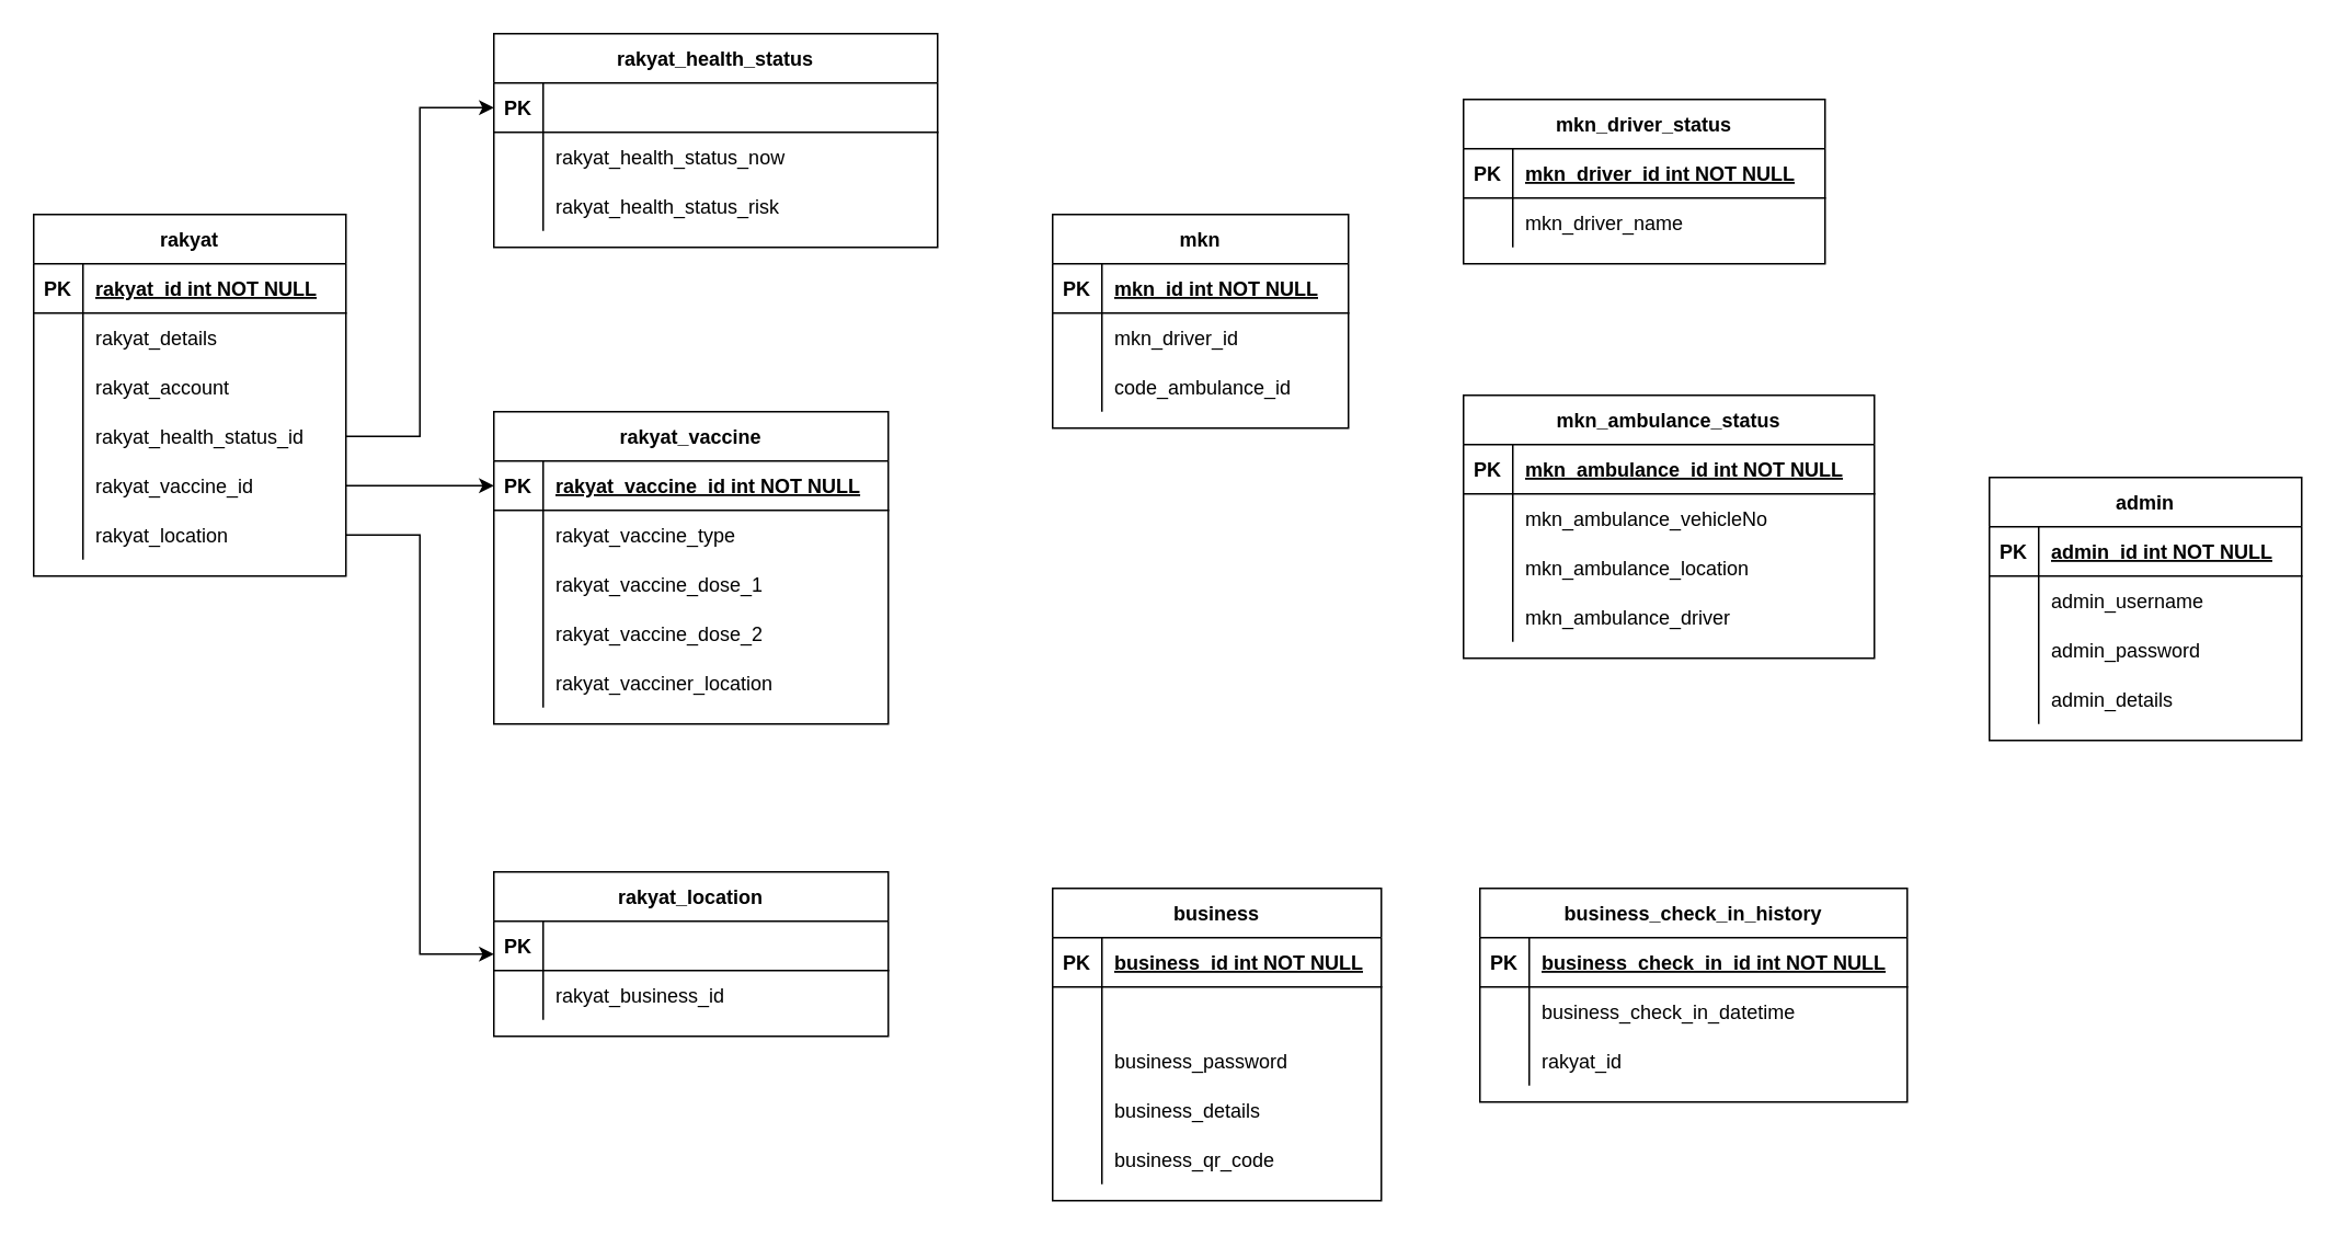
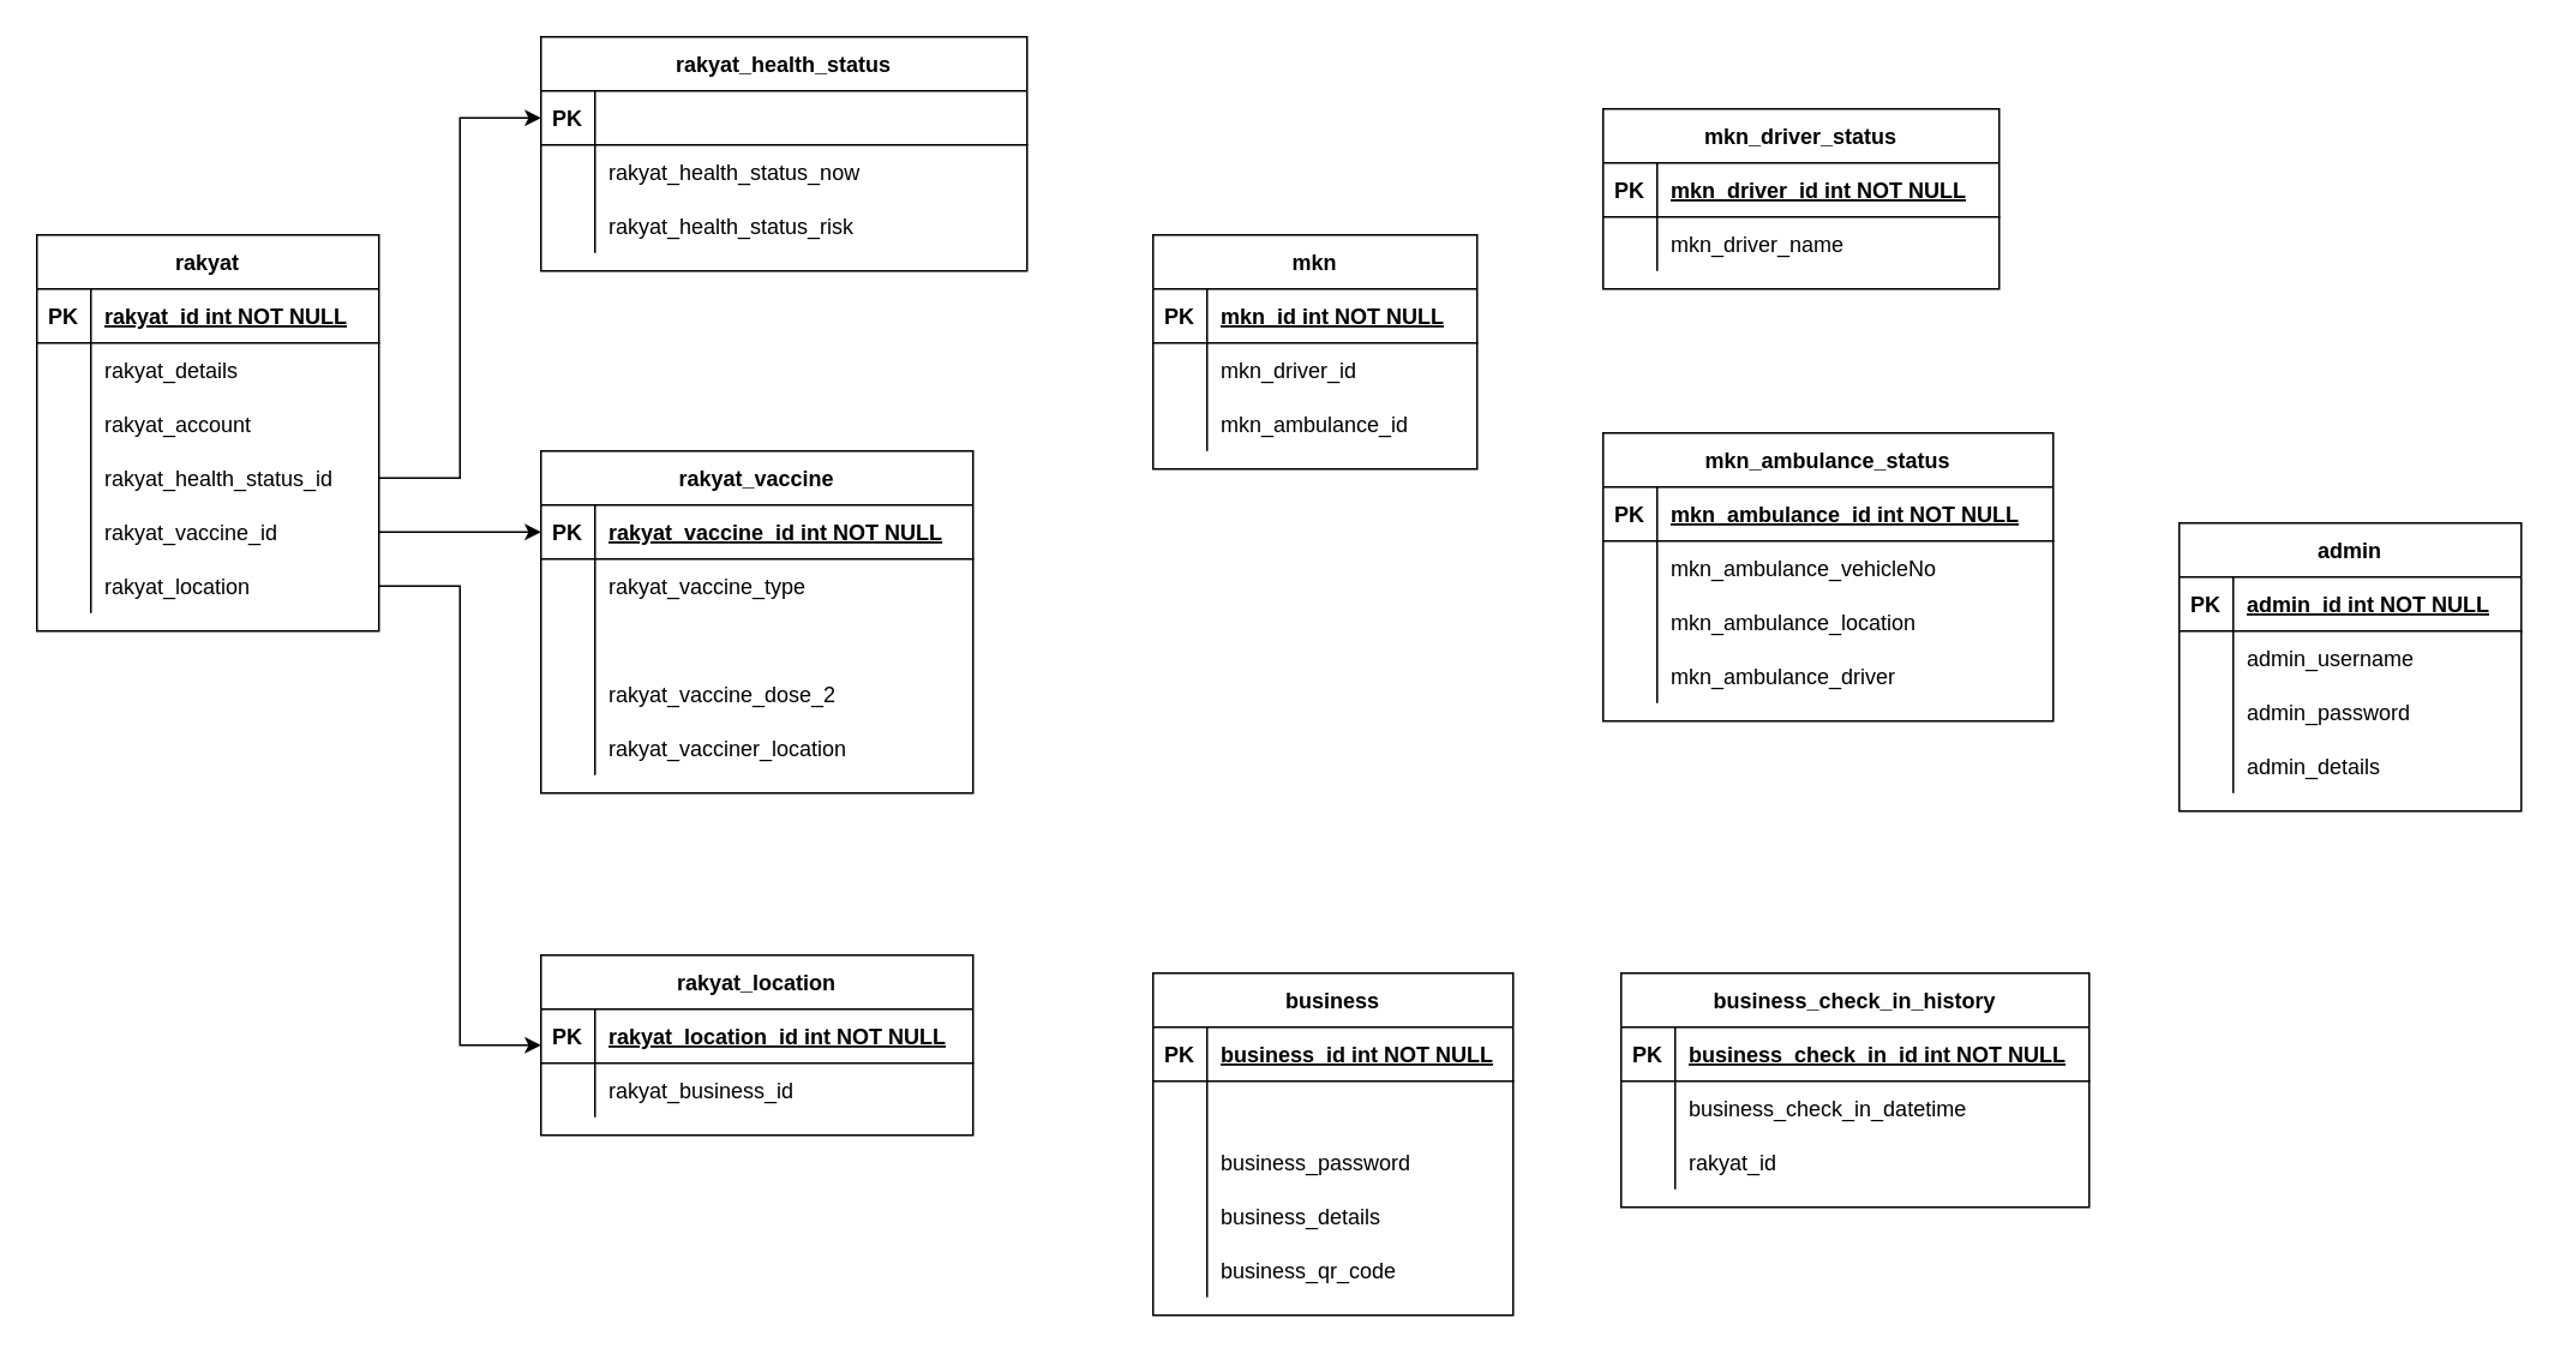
- <mxCell id="53" value="code_ambulance_id" style="shape=partialRectangle;overflow=hidden;connectable=0;fillColor=none;top=0;left=0;bottom=0;right=0;align=left;spacingLeft=6;" vertex="1" parent="51"><mxGeometry x="30" width="150" height="30" as="geometry"><mxRectangle width="150" height="30" as="alternateBounds" /></mxGeometry></mxCell>
+ <mxCell id="53" value="mkn_ambulance_id" style="shape=partialRectangle;overflow=hidden;connectable=0;fillColor=none;top=0;left=0;bottom=0;right=0;align=left;spacingLeft=6;" vertex="1" parent="51"><mxGeometry x="30" width="150" height="30" as="geometry"><mxRectangle width="150" height="30" as="alternateBounds" /></mxGeometry></mxCell>
- <mxCell id="37" value="rakyat_vaccine_dose_1" style="shape=partialRectangle;overflow=hidden;connectable=0;fillColor=none;top=0;left=0;bottom=0;right=0;align=left;spacingLeft=6;" vertex="1" parent="35"><mxGeometry x="30" width="210" height="30" as="geometry"><mxRectangle width="210" height="30" as="alternateBounds" /></mxGeometry></mxCell>
+ <mxCell id="24" value="rakyat_location_id int NOT NULL " style="shape=partialRectangle;overflow=hidden;connectable=0;fillColor=none;top=0;left=0;bottom=0;right=0;align=left;spacingLeft=6;fontStyle=5;" vertex="1" parent="22"><mxGeometry x="30" width="210" height="30" as="geometry"><mxRectangle width="210" height="30" as="alternateBounds" /></mxGeometry></mxCell>
